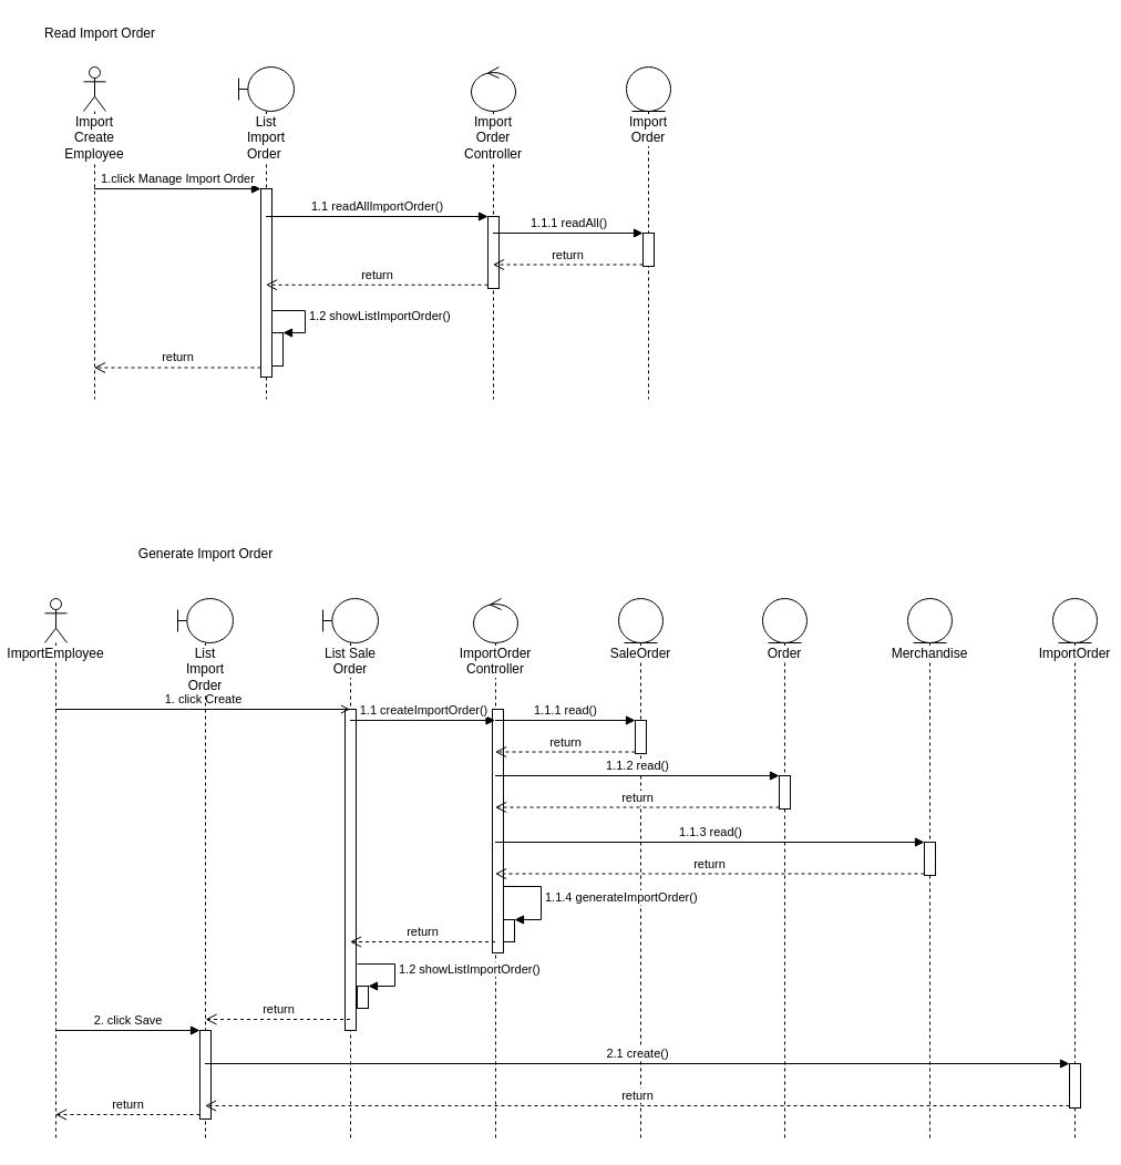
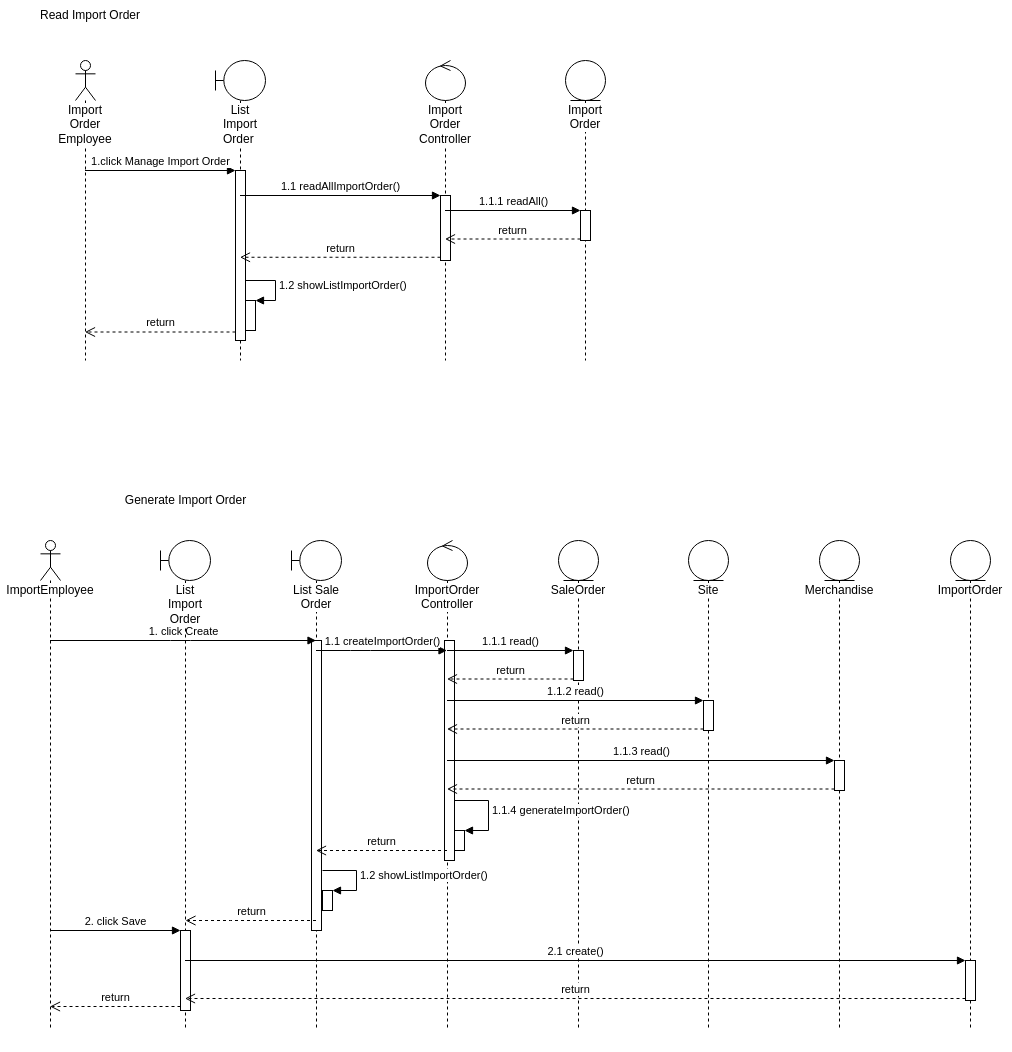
- <mxCell id="2" value="Read Import Order" style="text;html=1;strokeColor=none;fillColor=none;align=center;verticalAlign=middle;whiteSpace=wrap;rounded=0;" parent="1" vertex="1"><mxGeometry x="20" y="20" width="140" height="20" as="geometry" /></mxCell>
+ <mxCell id="2" value="Read Import Order" style="text;html=1;strokeColor=none;fillColor=none;align=center;verticalAlign=middle;whiteSpace=wrap;rounded=0;" parent="1" vertex="1"><mxGeometry x="20" y="5" width="140" height="20" as="geometry" /></mxCell>
- <mxCell id="3" value="Import Create Employee" style="shape=umlLifeline;participant=umlActor;perimeter=lifelinePerimeter;whiteSpace=wrap;html=1;container=1;collapsible=0;recursiveResize=0;verticalAlign=top;spacingTop=36;labelBackgroundColor=#ffffff;outlineConnect=0;" parent="1" vertex="1"><mxGeometry x="75" y="60" width="20" height="300" as="geometry" /></mxCell>
+ <mxCell id="3" value="Import Order Employee" style="shape=umlLifeline;participant=umlActor;perimeter=lifelinePerimeter;whiteSpace=wrap;html=1;container=1;collapsible=0;recursiveResize=0;verticalAlign=top;spacingTop=36;labelBackgroundColor=#ffffff;outlineConnect=0;" parent="1" vertex="1"><mxGeometry x="75" y="60" width="20" height="300" as="geometry" /></mxCell>
- <mxCell id="27" value="Order" style="shape=umlLifeline;participant=umlEntity;perimeter=lifelinePerimeter;whiteSpace=wrap;html=1;container=1;collapsible=0;recursiveResize=0;verticalAlign=top;spacingTop=36;labelBackgroundColor=#ffffff;outlineConnect=0;" parent="1" vertex="1"><mxGeometry x="688" y="540" width="40" height="490" as="geometry" /></mxCell>
+ <mxCell id="27" value="Site" style="shape=umlLifeline;participant=umlEntity;perimeter=lifelinePerimeter;whiteSpace=wrap;html=1;container=1;collapsible=0;recursiveResize=0;verticalAlign=top;spacingTop=36;labelBackgroundColor=#ffffff;outlineConnect=0;" parent="1" vertex="1"><mxGeometry x="688" y="540" width="40" height="490" as="geometry" /></mxCell>
- <mxCell id="29" value="1. click Create" style="html=1;verticalAlign=bottom;endArrow=open;" parent="1" source="18" target="19" edge="1"><mxGeometry relative="1" as="geometry"><mxPoint x="55" y="640" as="sourcePoint" /><Array as="points"><mxPoint x="180" y="640" /></Array></mxGeometry></mxCell>
+ <mxCell id="29" value="1. click Create" style="html=1;verticalAlign=bottom;endArrow=block;" parent="1" source="18" target="19" edge="1"><mxGeometry relative="1" as="geometry"><mxPoint x="55" y="640" as="sourcePoint" /><Array as="points"><mxPoint x="180" y="640" /></Array></mxGeometry></mxCell>
